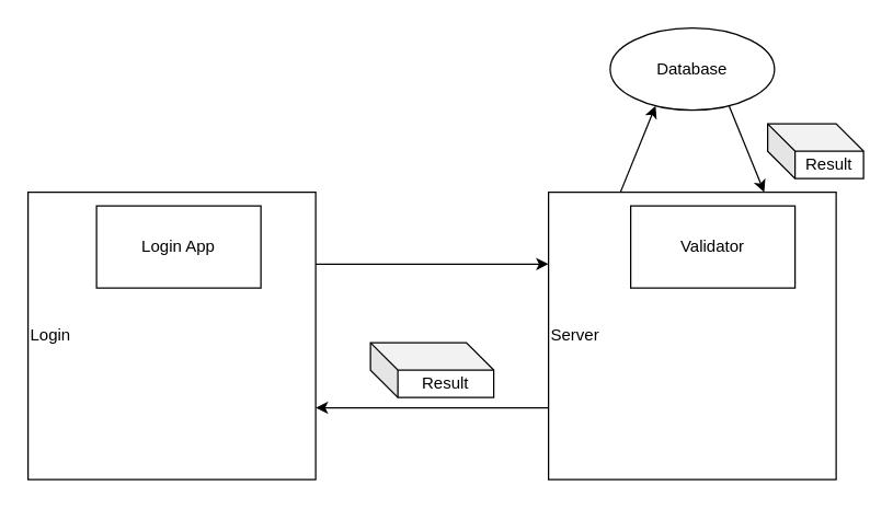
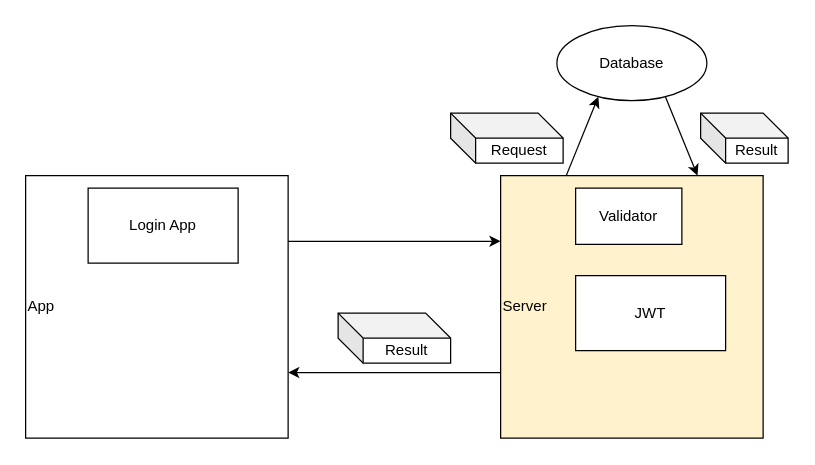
+ <mxCell id="14" value="Request" style="shape=cube;whiteSpace=wrap;html=1;boundedLbl=1;backgroundOutline=1;darkOpacity=0.05;darkOpacity2=0.1;" vertex="1" parent="1"><mxGeometry x="360" y="90" width="90" height="40" as="geometry" /></mxCell>
- <mxCell id="5" value="Validator" style="rounded=0;whiteSpace=wrap;html=1;" vertex="1" parent="1"><mxGeometry x="460" y="150" width="120" height="60" as="geometry" /></mxCell>
+ <mxCell id="5" value="Validator" style="rounded=0;whiteSpace=wrap;html=1;" vertex="1" parent="1"><mxGeometry x="460" y="150" width="85" height="45" as="geometry" /></mxCell>
- <mxCell id="2" value="&lt;div style=&quot;text-align: justify;&quot;&gt;&lt;span style=&quot;background-color: initial;&quot;&gt;Login&lt;/span&gt;&lt;/div&gt;" style="rounded=0;whiteSpace=wrap;html=1;align=left;" vertex="1" parent="1"><mxGeometry x="20" y="140" width="210" height="210" as="geometry" /></mxCell>
+ <mxCell id="2" value="&lt;div style=&quot;text-align: justify;&quot;&gt;&lt;span style=&quot;background-color: initial;&quot;&gt;App&lt;/span&gt;&lt;/div&gt;" style="rounded=0;whiteSpace=wrap;html=1;align=left;" vertex="1" parent="1"><mxGeometry x="20" y="140" width="210" height="210" as="geometry" /></mxCell>
- <mxCell id="4" value="&lt;div style=&quot;text-align: justify;&quot;&gt;&lt;span style=&quot;background-color: initial;&quot;&gt;Server&lt;/span&gt;&lt;/div&gt;" style="rounded=0;whiteSpace=wrap;html=1;align=left;" vertex="1" parent="1"><mxGeometry x="400" y="140" width="210" height="210" as="geometry" /></mxCell>
+ <mxCell id="4" value="&lt;div style=&quot;text-align: justify;&quot;&gt;&lt;span style=&quot;background-color: initial;&quot;&gt;Server&lt;/span&gt;&lt;/div&gt;" style="rounded=0;whiteSpace=wrap;html=1;align=left;fillColor=#fff2cc;" vertex="1" parent="1"><mxGeometry x="400" y="140" width="210" height="210" as="geometry" /></mxCell>
+ <mxCell id="6" value="JWT" style="rounded=0;whiteSpace=wrap;html=1;" vertex="1" parent="1"><mxGeometry x="460" y="220" width="120" height="60" as="geometry" /></mxCell>
